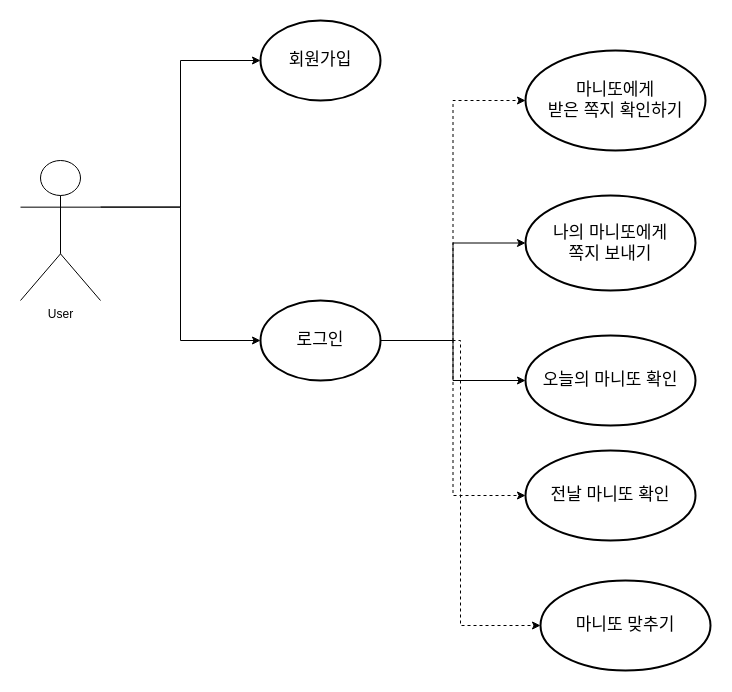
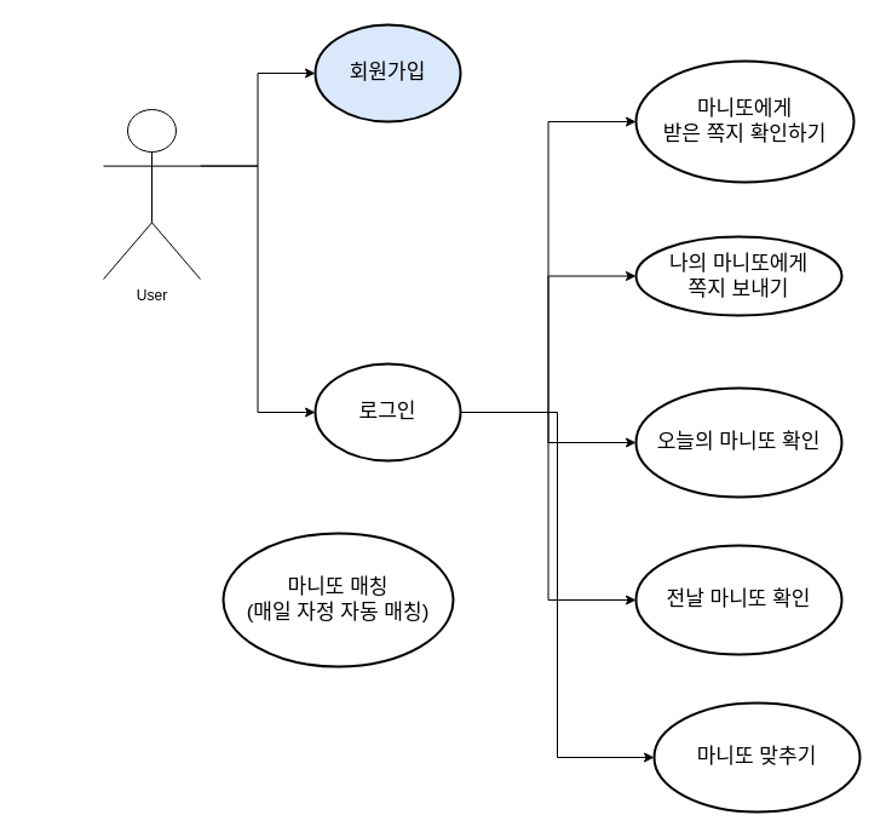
- <mxCell id="5" value="회원가입" style="ellipse;whiteSpace=wrap;html=1;strokeWidth=2;fontSize=17;" vertex="1" parent="1"><mxGeometry x="260" y="20" width="120" height="80" as="geometry" /></mxCell>
+ <mxCell id="5" value="회원가입" style="ellipse;whiteSpace=wrap;html=1;strokeWidth=2;fontSize=17;fillColor=#dae8fc;" vertex="1" parent="1"><mxGeometry x="260" y="20" width="120" height="80" as="geometry" /></mxCell>
- <mxCell id="6" style="edgeStyle=orthogonalEdgeStyle;rounded=0;orthogonalLoop=1;jettySize=auto;html=1;exitX=1;exitY=0.5;exitDx=0;exitDy=0;entryX=0;entryY=0.5;entryDx=0;entryDy=0;dashed=1;" edge="1" parent="1" source="11" target="14"><mxGeometry relative="1" as="geometry" /></mxCell>
+ <mxCell id="6" style="edgeStyle=orthogonalEdgeStyle;rounded=0;orthogonalLoop=1;jettySize=auto;html=1;exitX=1;exitY=0.5;exitDx=0;exitDy=0;entryX=0;entryY=0.5;entryDx=0;entryDy=0;" edge="1" parent="1" source="11" target="14"><mxGeometry relative="1" as="geometry" /></mxCell>
- <mxCell id="4" value="User" style="shape=umlActor;verticalLabelPosition=bottom;verticalAlign=top;html=1;outlineConnect=0;" vertex="1" parent="1"><mxGeometry x="20" y="160" width="80" height="140" as="geometry" /></mxCell>
+ <mxCell id="4" value="User" style="shape=umlActor;verticalLabelPosition=bottom;verticalAlign=top;html=1;outlineConnect=0;" vertex="1" parent="1"><mxGeometry x="85" y="90" width="80" height="140" as="geometry" /></mxCell>
- <mxCell id="13" value="나의 마니또에게&lt;br style=&quot;font-size: 17px;&quot;&gt;쪽지 보내기" style="ellipse;whiteSpace=wrap;html=1;strokeWidth=2;fontSize=17;" vertex="1" parent="1"><mxGeometry x="525" y="195" width="170" height="95" as="geometry" /></mxCell>
+ <mxCell id="13" value="나의 마니또에게&lt;br style=&quot;font-size: 17px;&quot;&gt;쪽지 보내기" style="ellipse;whiteSpace=wrap;html=1;strokeWidth=2;fontSize=17;" vertex="1" parent="1"><mxGeometry x="525" y="195" width="170" height="65" as="geometry" /></mxCell>
- <mxCell id="12" value="오늘의 마니또 확인" style="ellipse;whiteSpace=wrap;html=1;strokeWidth=2;fontSize=17;" vertex="1" parent="1"><mxGeometry x="525" y="335" width="170" height="90" as="geometry" /></mxCell>
+ <mxCell id="12" value="오늘의 마니또 확인" style="ellipse;whiteSpace=wrap;html=1;strokeWidth=2;fontSize=17;" vertex="1" parent="1"><mxGeometry x="525" y="320" width="170" height="90" as="geometry" /></mxCell>
- <mxCell id="8" style="edgeStyle=orthogonalEdgeStyle;rounded=0;orthogonalLoop=1;jettySize=auto;html=1;exitX=1;exitY=0.5;exitDx=0;exitDy=0;entryX=0;entryY=0.5;entryDx=0;entryDy=0;dashed=1;" edge="1" parent="1" source="11" target="16"><mxGeometry relative="1" as="geometry" /></mxCell>
+ <mxCell id="8" style="edgeStyle=orthogonalEdgeStyle;rounded=0;orthogonalLoop=1;jettySize=auto;html=1;exitX=1;exitY=0.5;exitDx=0;exitDy=0;entryX=0;entryY=0.5;entryDx=0;entryDy=0;" edge="1" parent="1" source="11" target="16"><mxGeometry relative="1" as="geometry" /></mxCell>
+ <mxCell id="15" value="마니또 매칭&lt;br&gt;(매일 자정 자동 매칭)" style="ellipse;whiteSpace=wrap;html=1;strokeWidth=2;fontSize=17;" vertex="1" parent="1"><mxGeometry x="184" y="440" width="190" height="110" as="geometry" /></mxCell>
- <mxCell id="9" style="edgeStyle=orthogonalEdgeStyle;rounded=0;orthogonalLoop=1;jettySize=auto;html=1;exitX=1;exitY=0.5;exitDx=0;exitDy=0;entryX=0;entryY=0.5;entryDx=0;entryDy=0;dashed=1;" edge="1" parent="1" source="11" target="17"><mxGeometry relative="1" as="geometry" /></mxCell>
+ <mxCell id="9" style="edgeStyle=orthogonalEdgeStyle;rounded=0;orthogonalLoop=1;jettySize=auto;html=1;exitX=1;exitY=0.5;exitDx=0;exitDy=0;entryX=0;entryY=0.5;entryDx=0;entryDy=0;" edge="1" parent="1" source="11" target="17"><mxGeometry relative="1" as="geometry" /></mxCell>
